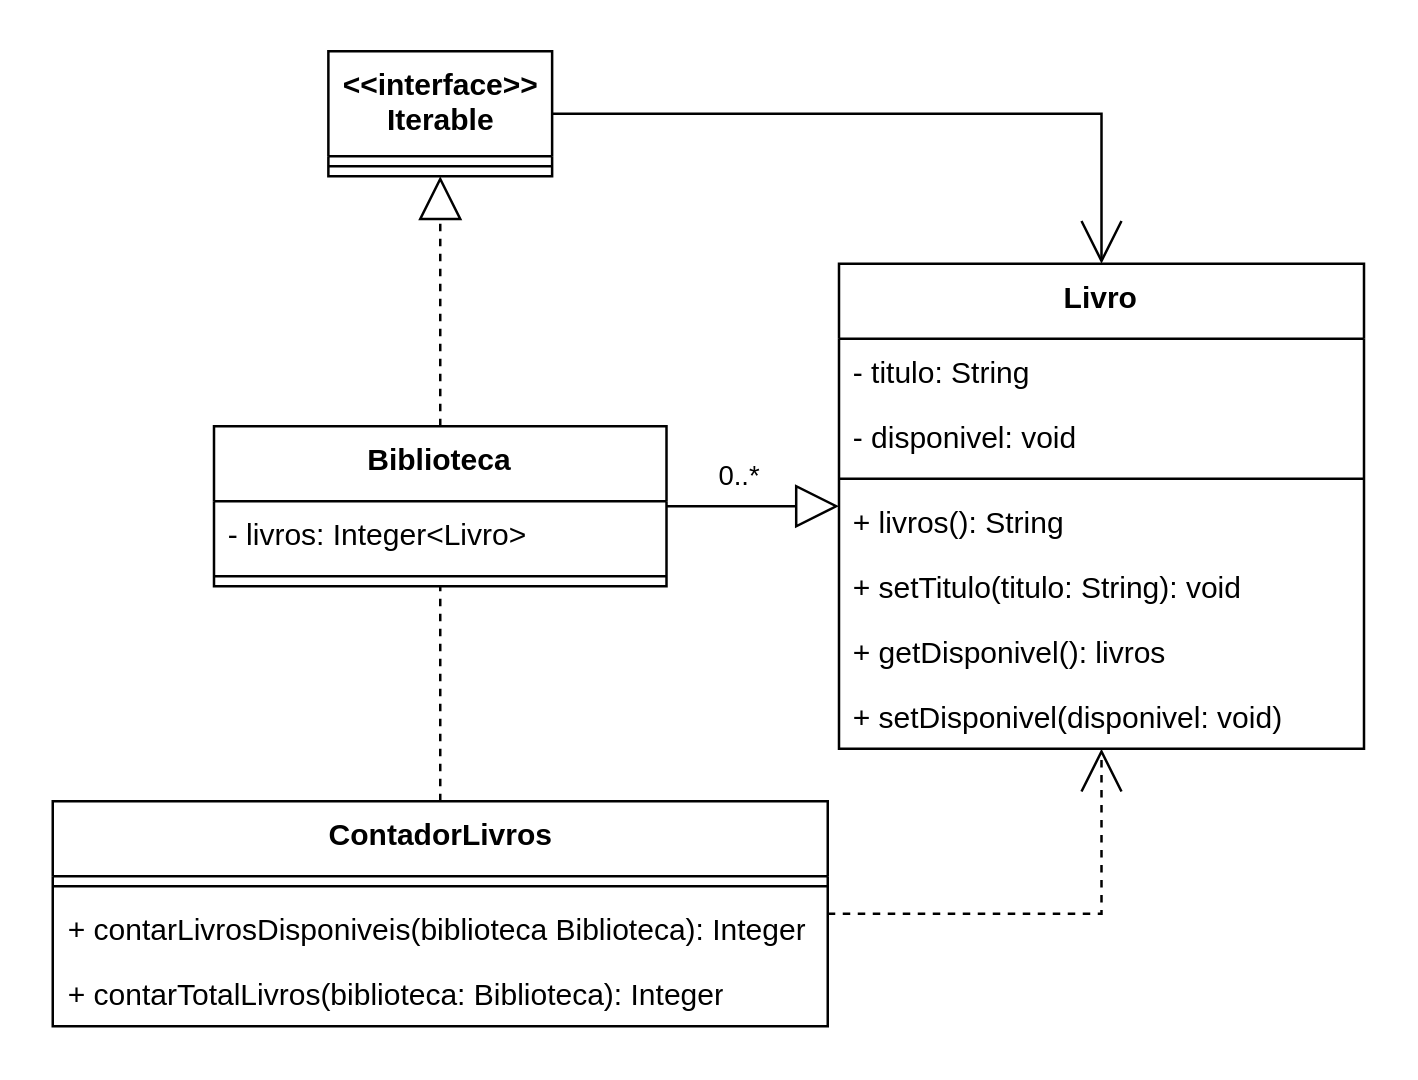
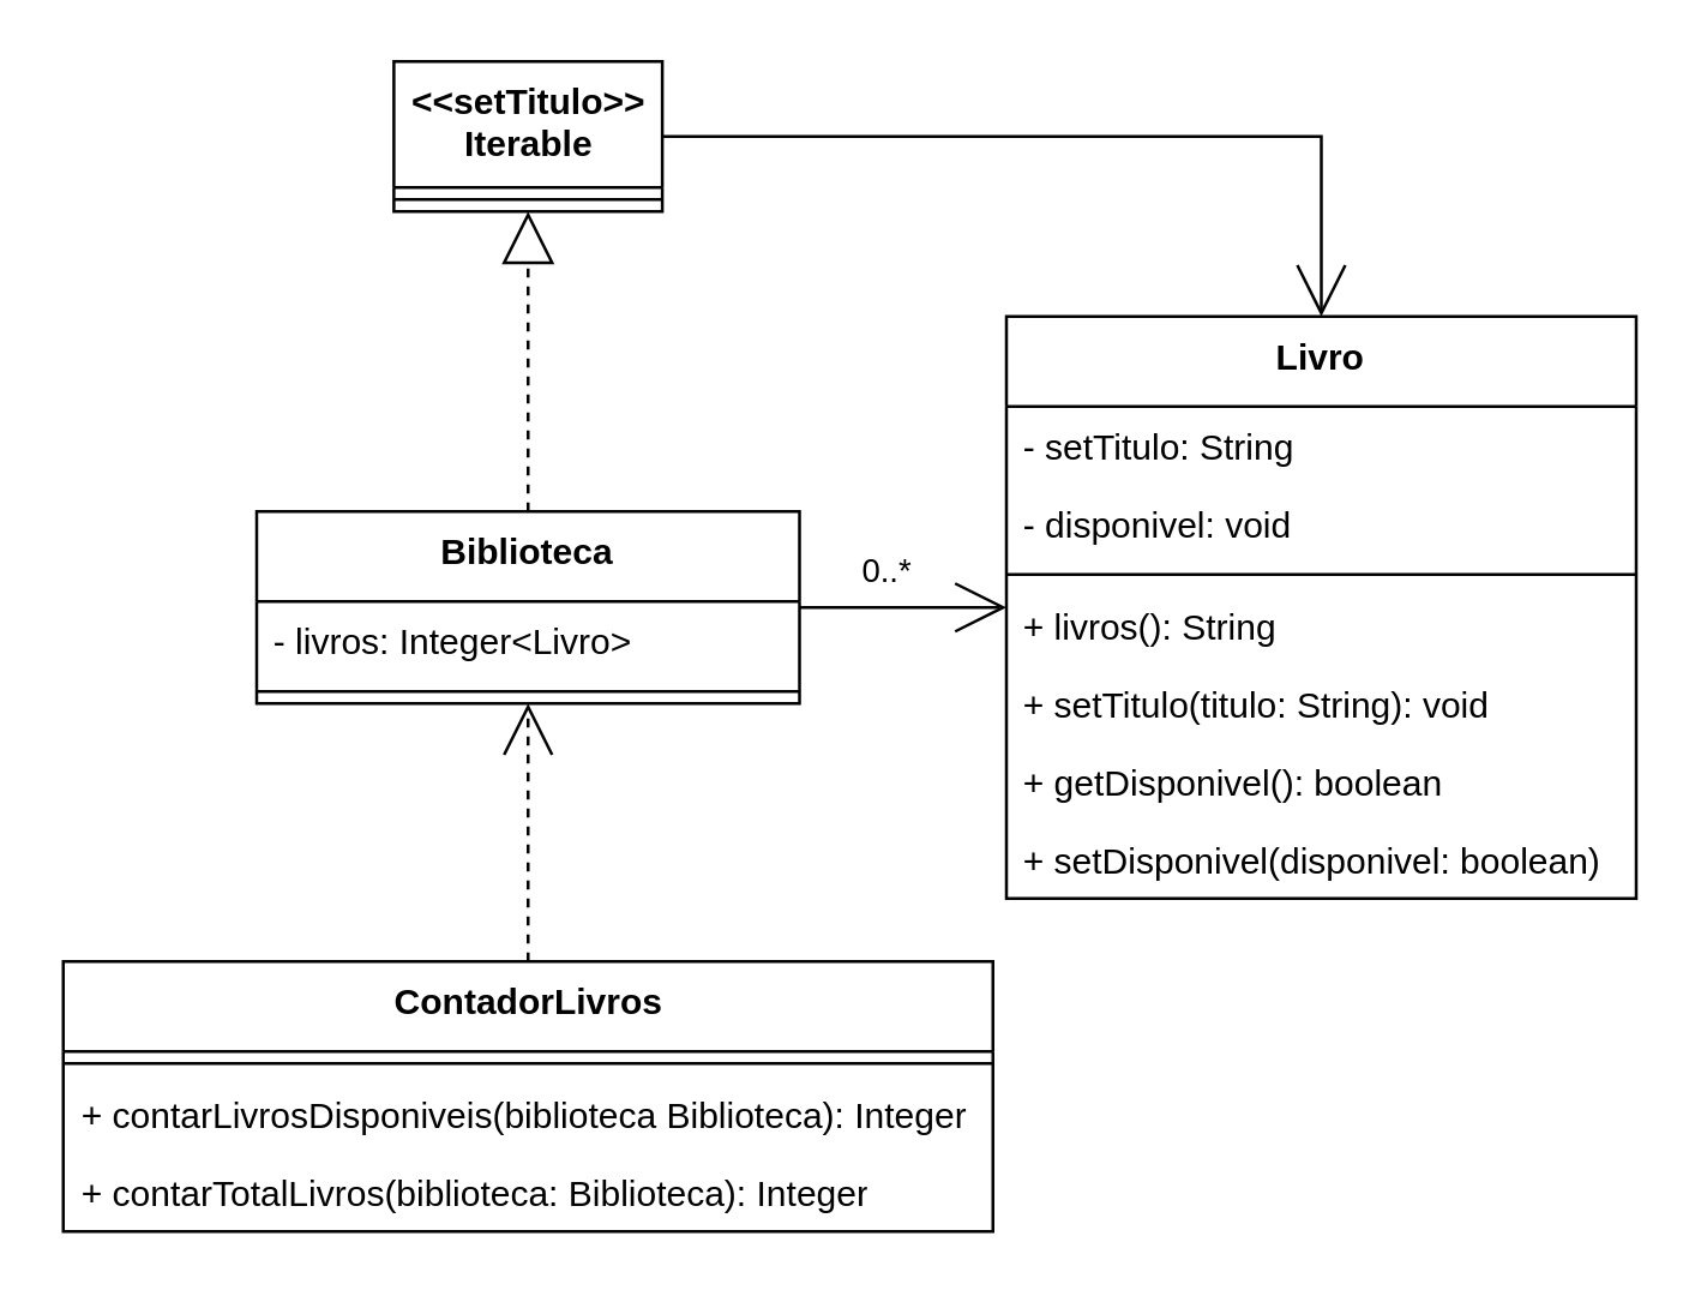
- <mxCell id="9" value="&amp;lt;&amp;lt;interface&amp;gt;&amp;gt;&lt;br&gt;Iterable" style="swimlane;fontStyle=1;align=center;verticalAlign=top;childLayout=stackLayout;horizontal=1;startSize=42;horizontalStack=0;resizeParent=1;resizeParentMax=0;resizeLast=0;collapsible=0;marginBottom=0;whiteSpace=wrap;html=1;" parent="1" vertex="1"><mxGeometry x="130.75" y="20" width="89.5" height="50" as="geometry" /></mxCell>
+ <mxCell id="9" value="&amp;lt;&amp;lt;setTitulo&amp;gt;&amp;gt;&lt;br&gt;Iterable" style="swimlane;fontStyle=1;align=center;verticalAlign=top;childLayout=stackLayout;horizontal=1;startSize=42;horizontalStack=0;resizeParent=1;resizeParentMax=0;resizeLast=0;collapsible=0;marginBottom=0;whiteSpace=wrap;html=1;" parent="1" vertex="1"><mxGeometry x="130.75" y="20" width="89.5" height="50" as="geometry" /></mxCell>
- <mxCell id="18" value="- titulo: String" style="text;strokeColor=none;fillColor=none;align=left;verticalAlign=top;spacingLeft=4;spacingRight=4;overflow=hidden;rotatable=0;points=[[0,0.5],[1,0.5]];portConstraint=eastwest;whiteSpace=wrap;html=1;" vertex="1" parent="17"><mxGeometry y="30" width="210" height="26" as="geometry" /></mxCell>
+ <mxCell id="18" value="- setTitulo: String" style="text;strokeColor=none;fillColor=none;align=left;verticalAlign=top;spacingLeft=4;spacingRight=4;overflow=hidden;rotatable=0;points=[[0,0.5],[1,0.5]];portConstraint=eastwest;whiteSpace=wrap;html=1;" vertex="1" parent="17"><mxGeometry y="30" width="210" height="26" as="geometry" /></mxCell>
- <mxCell id="12" style="edgeStyle=orthogonalEdgeStyle;rounded=0;html=1;endArrow=block;endFill=0;endSize=15;" edge="1" parent="1" source="14" target="17"><mxGeometry relative="1" as="geometry" /></mxCell>
+ <mxCell id="12" style="edgeStyle=orthogonalEdgeStyle;rounded=0;html=1;endArrow=open;endFill=0;endSize=15;" edge="1" parent="1" source="14" target="17"><mxGeometry relative="1" as="geometry" /></mxCell>
- <mxCell id="3" style="edgeStyle=orthogonalEdgeStyle;rounded=0;html=1;dashed=1;endArrow=none;endFill=0;endSize=15;" edge="1" parent="1" source="4" target="14"><mxGeometry relative="1" as="geometry" /></mxCell>
+ <mxCell id="3" style="edgeStyle=orthogonalEdgeStyle;rounded=0;html=1;dashed=1;endArrow=open;endFill=0;endSize=15;" edge="1" parent="1" source="4" target="14"><mxGeometry relative="1" as="geometry" /></mxCell>
- <mxCell id="23" value="+ getDisponivel(): livros" style="text;strokeColor=none;fillColor=none;align=left;verticalAlign=top;spacingLeft=4;spacingRight=4;overflow=hidden;rotatable=0;points=[[0,0.5],[1,0.5]];portConstraint=eastwest;whiteSpace=wrap;html=1;" vertex="1" parent="17"><mxGeometry y="142" width="210" height="26" as="geometry" /></mxCell>
+ <mxCell id="23" value="+ getDisponivel(): boolean" style="text;strokeColor=none;fillColor=none;align=left;verticalAlign=top;spacingLeft=4;spacingRight=4;overflow=hidden;rotatable=0;points=[[0,0.5],[1,0.5]];portConstraint=eastwest;whiteSpace=wrap;html=1;" vertex="1" parent="17"><mxGeometry y="142" width="210" height="26" as="geometry" /></mxCell>
- <mxCell id="24" value="+ setDisponivel(disponivel: void)" style="text;strokeColor=none;fillColor=none;align=left;verticalAlign=top;spacingLeft=4;spacingRight=4;overflow=hidden;rotatable=0;points=[[0,0.5],[1,0.5]];portConstraint=eastwest;whiteSpace=wrap;html=1;" vertex="1" parent="17"><mxGeometry y="168" width="210" height="26" as="geometry" /></mxCell>
+ <mxCell id="24" value="+ setDisponivel(disponivel: boolean)" style="text;strokeColor=none;fillColor=none;align=left;verticalAlign=top;spacingLeft=4;spacingRight=4;overflow=hidden;rotatable=0;points=[[0,0.5],[1,0.5]];portConstraint=eastwest;whiteSpace=wrap;html=1;" vertex="1" parent="17"><mxGeometry y="168" width="210" height="26" as="geometry" /></mxCell>
- <mxCell id="2" style="edgeStyle=orthogonalEdgeStyle;rounded=0;html=1;dashed=1;endArrow=open;endFill=0;endSize=15;" edge="1" parent="1" source="4" target="17"><mxGeometry relative="1" as="geometry" /></mxCell>
